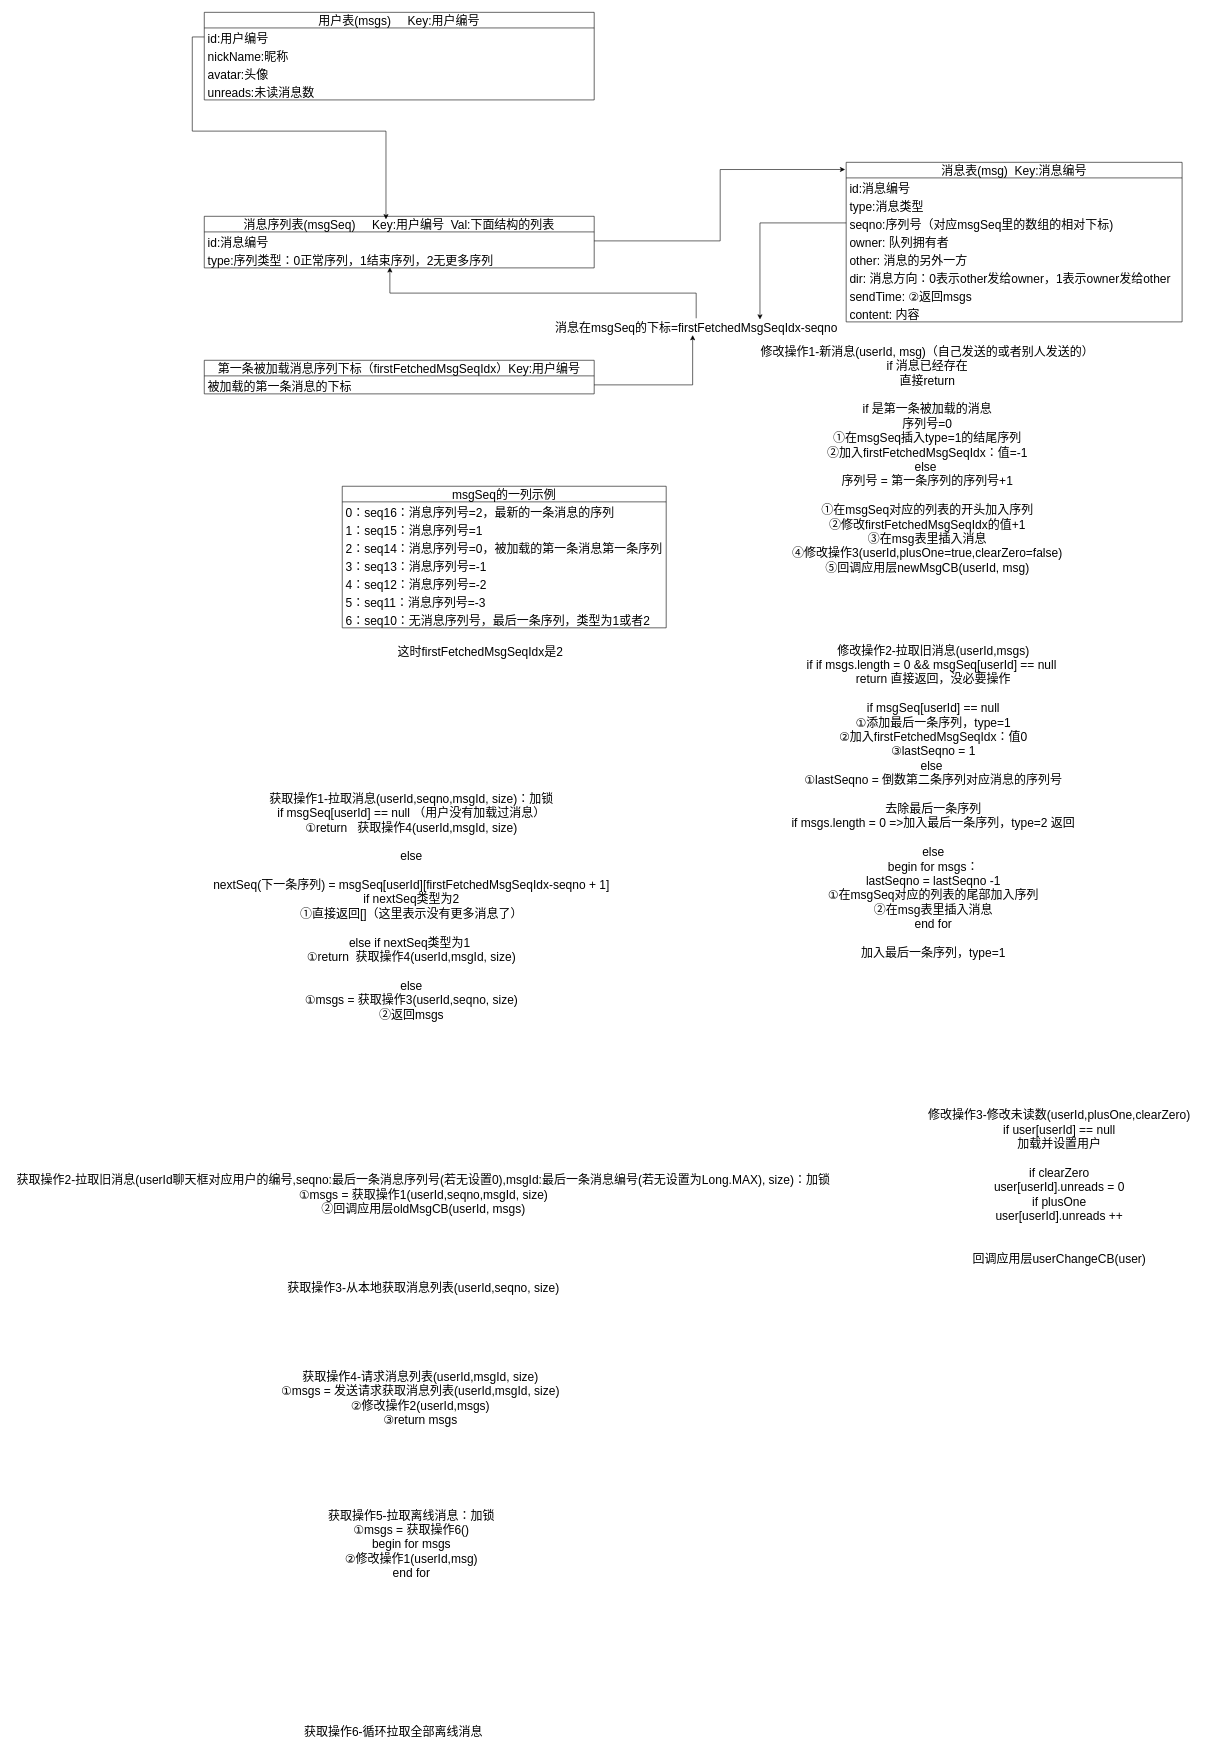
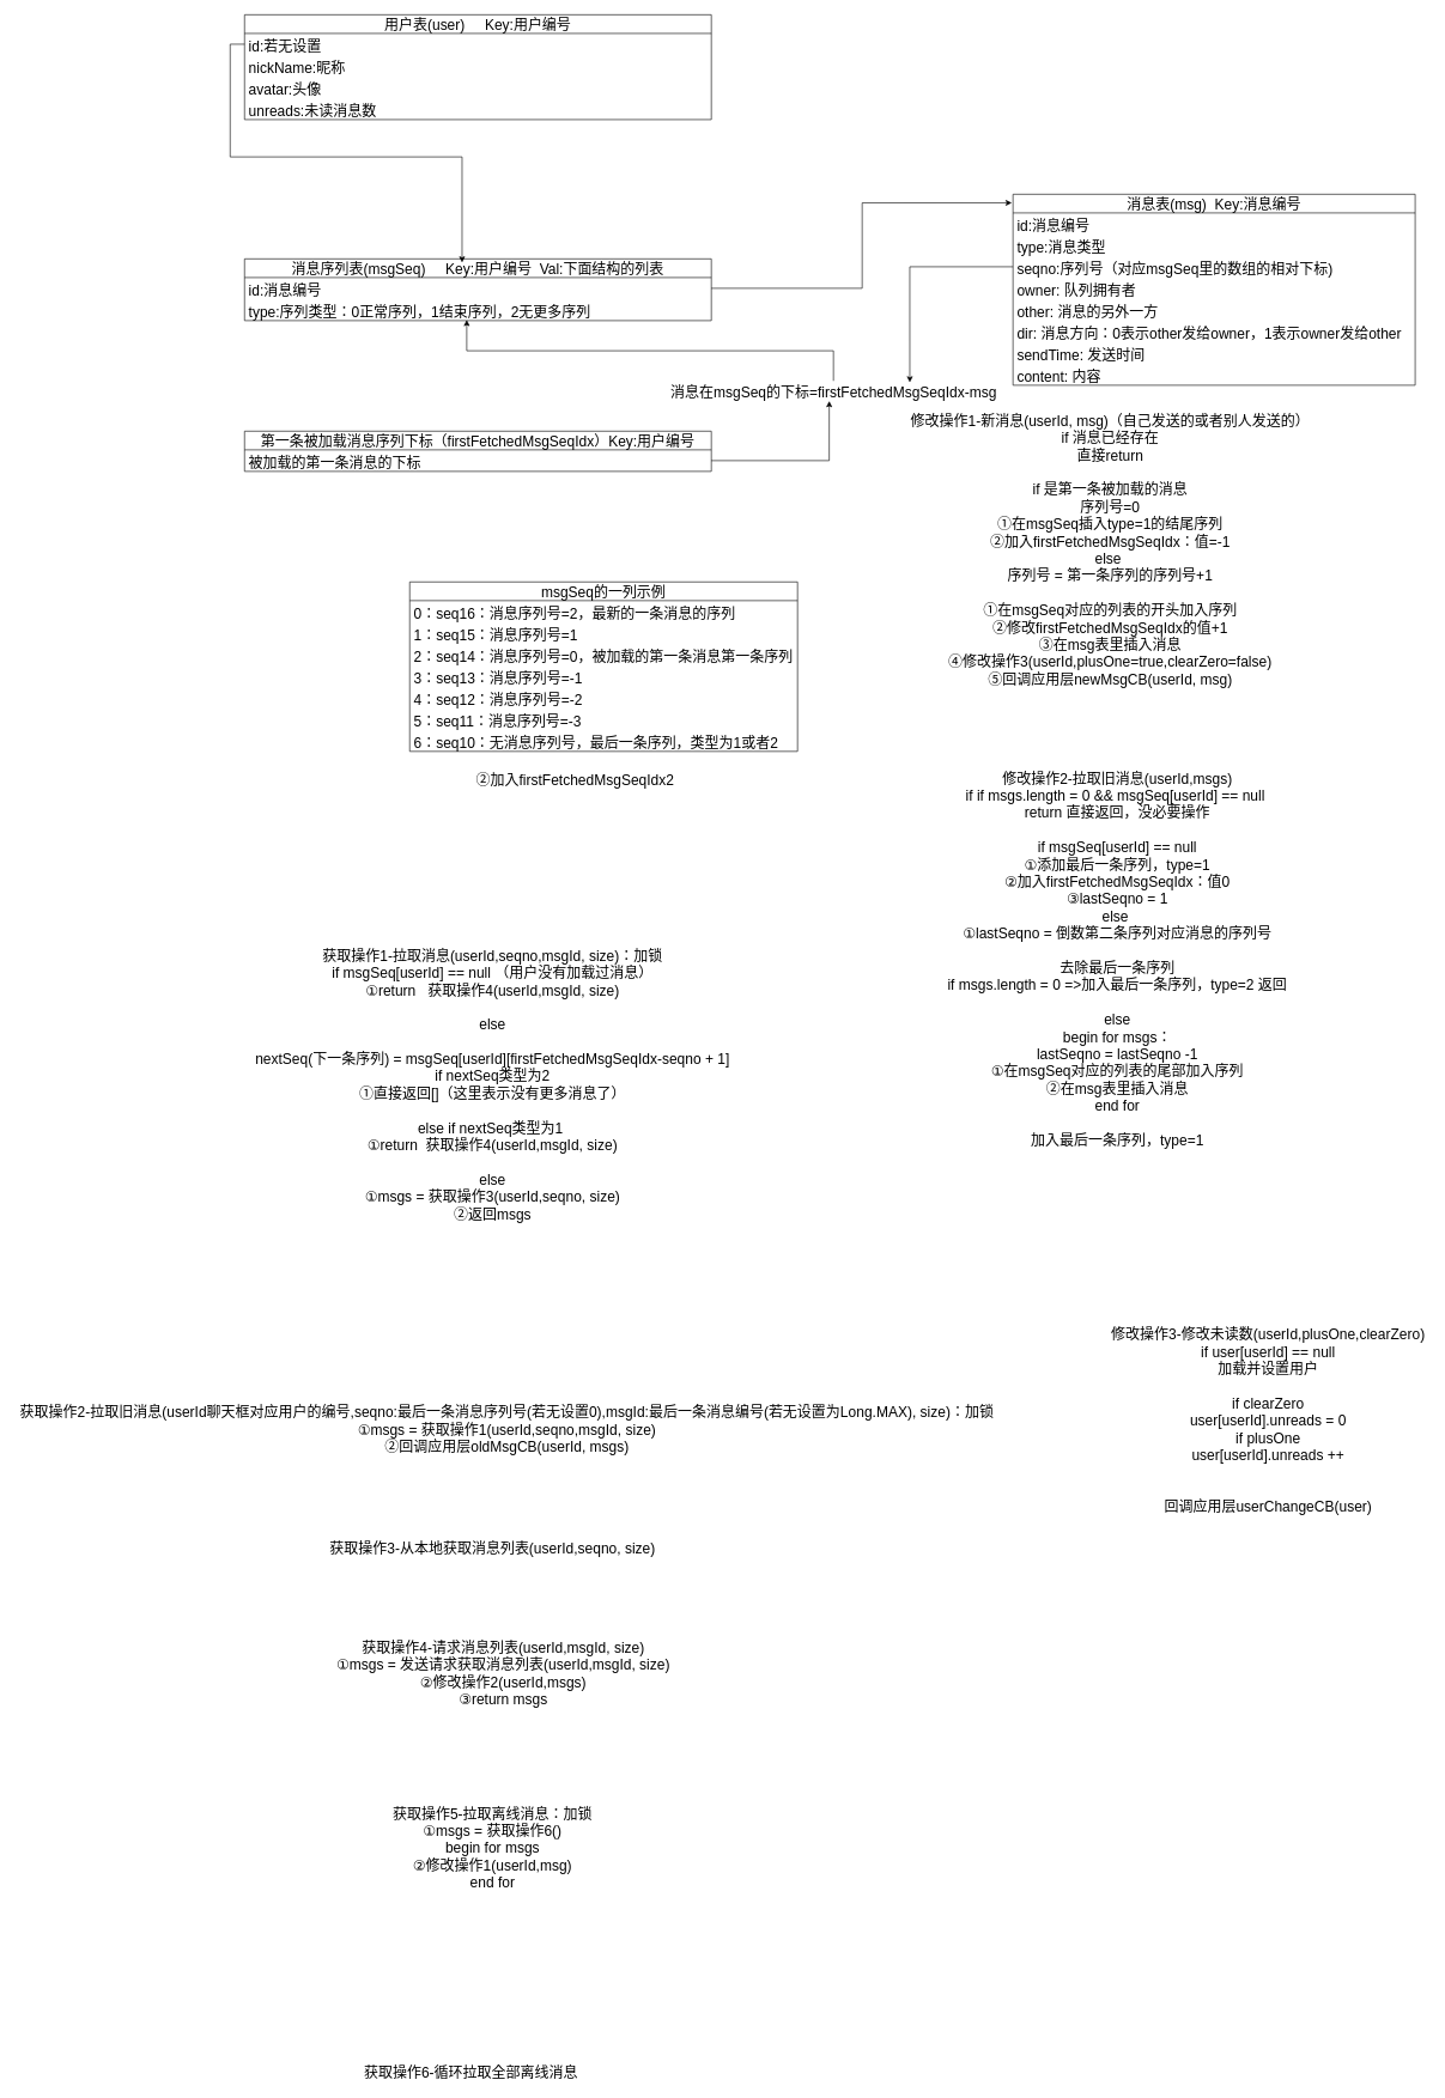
- <mxCell id="31" value="用户表(msgs)     Key:用户编号" style="swimlane;fontStyle=0;childLayout=stackLayout;horizontal=1;startSize=26;horizontalStack=0;resizeParent=1;resizeParentMax=0;resizeLast=0;collapsible=1;marginBottom=0;align=center;fontSize=20;" vertex="1" parent="1"><mxGeometry x="340" y="20" width="650" height="146" as="geometry" /></mxCell>
+ <mxCell id="31" value="用户表(user)     Key:用户编号" style="swimlane;fontStyle=0;childLayout=stackLayout;horizontal=1;startSize=26;horizontalStack=0;resizeParent=1;resizeParentMax=0;resizeLast=0;collapsible=1;marginBottom=0;align=center;fontSize=20;" vertex="1" parent="1"><mxGeometry x="340" y="20" width="650" height="146" as="geometry" /></mxCell>
- <mxCell id="32" value="id:用户编号" style="text;strokeColor=none;fillColor=none;spacingLeft=4;spacingRight=4;overflow=hidden;rotatable=0;points=[[0,0.5],[1,0.5]];portConstraint=eastwest;fontSize=20;" vertex="1" parent="31"><mxGeometry y="26" width="650" height="30" as="geometry" /></mxCell>
+ <mxCell id="32" value="id:若无设置" style="text;strokeColor=none;fillColor=none;spacingLeft=4;spacingRight=4;overflow=hidden;rotatable=0;points=[[0,0.5],[1,0.5]];portConstraint=eastwest;fontSize=20;" vertex="1" parent="31"><mxGeometry y="26" width="650" height="30" as="geometry" /></mxCell>
- <mxCell id="9" value="sendTime: ②返回msgs" style="text;strokeColor=none;fillColor=none;spacingLeft=4;spacingRight=4;overflow=hidden;rotatable=0;points=[[0,0.5],[1,0.5]];portConstraint=eastwest;fontSize=20;" vertex="1" parent="2"><mxGeometry y="206" width="560" height="30" as="geometry" /></mxCell>
+ <mxCell id="9" value="sendTime: 发送时间" style="text;strokeColor=none;fillColor=none;spacingLeft=4;spacingRight=4;overflow=hidden;rotatable=0;points=[[0,0.5],[1,0.5]];portConstraint=eastwest;fontSize=20;" vertex="1" parent="2"><mxGeometry y="206" width="560" height="30" as="geometry" /></mxCell>
- <mxCell id="12" value="&lt;font style=&quot;font-size: 20px&quot;&gt;消息在msgSeq的下标=firstFetchedMsgSeqIdx-seqno&lt;/font&gt;" style="text;html=1;align=center;verticalAlign=middle;resizable=0;points=[];autosize=1;fontSize=20;" vertex="1" parent="1"><mxGeometry x="915" y="530" width="490" height="30" as="geometry" /></mxCell>
+ <mxCell id="12" value="&lt;font style=&quot;font-size: 20px&quot;&gt;消息在msgSeq的下标=firstFetchedMsgSeqIdx-msg&lt;/font&gt;" style="text;html=1;align=center;verticalAlign=middle;resizable=0;points=[];autosize=1;fontSize=20;" vertex="1" parent="1"><mxGeometry x="915" y="530" width="490" height="30" as="geometry" /></mxCell>
- <mxCell id="13" value="这时firstFetchedMsgSeqIdx是2" style="text;html=1;align=center;verticalAlign=middle;resizable=0;points=[];autosize=1;fontSize=20;" vertex="1" parent="1"><mxGeometry x="655" y="1070" width="290" height="30" as="geometry" /></mxCell>
+ <mxCell id="13" value="②加入firstFetchedMsgSeqIdx2" style="text;html=1;align=center;verticalAlign=middle;resizable=0;points=[];autosize=1;fontSize=20;" vertex="1" parent="1"><mxGeometry x="655" y="1070" width="290" height="30" as="geometry" /></mxCell>
- <mxCell id="39" value="获取操作3-从本地获取消息列表(userId,seqno, size)" style="text;html=1;align=center;verticalAlign=middle;resizable=0;points=[];autosize=1;fontSize=20;" vertex="1" parent="1"><mxGeometry x="470" y="2130" width="470" height="30" as="geometry" /></mxCell>
+ <mxCell id="39" value="获取操作3-从本地获取消息列表(userId,seqno, size)" style="text;html=1;align=center;verticalAlign=middle;resizable=0;points=[];autosize=1;fontSize=20;" vertex="1" parent="1"><mxGeometry x="450" y="2140" width="470" height="30" as="geometry" /></mxCell>
